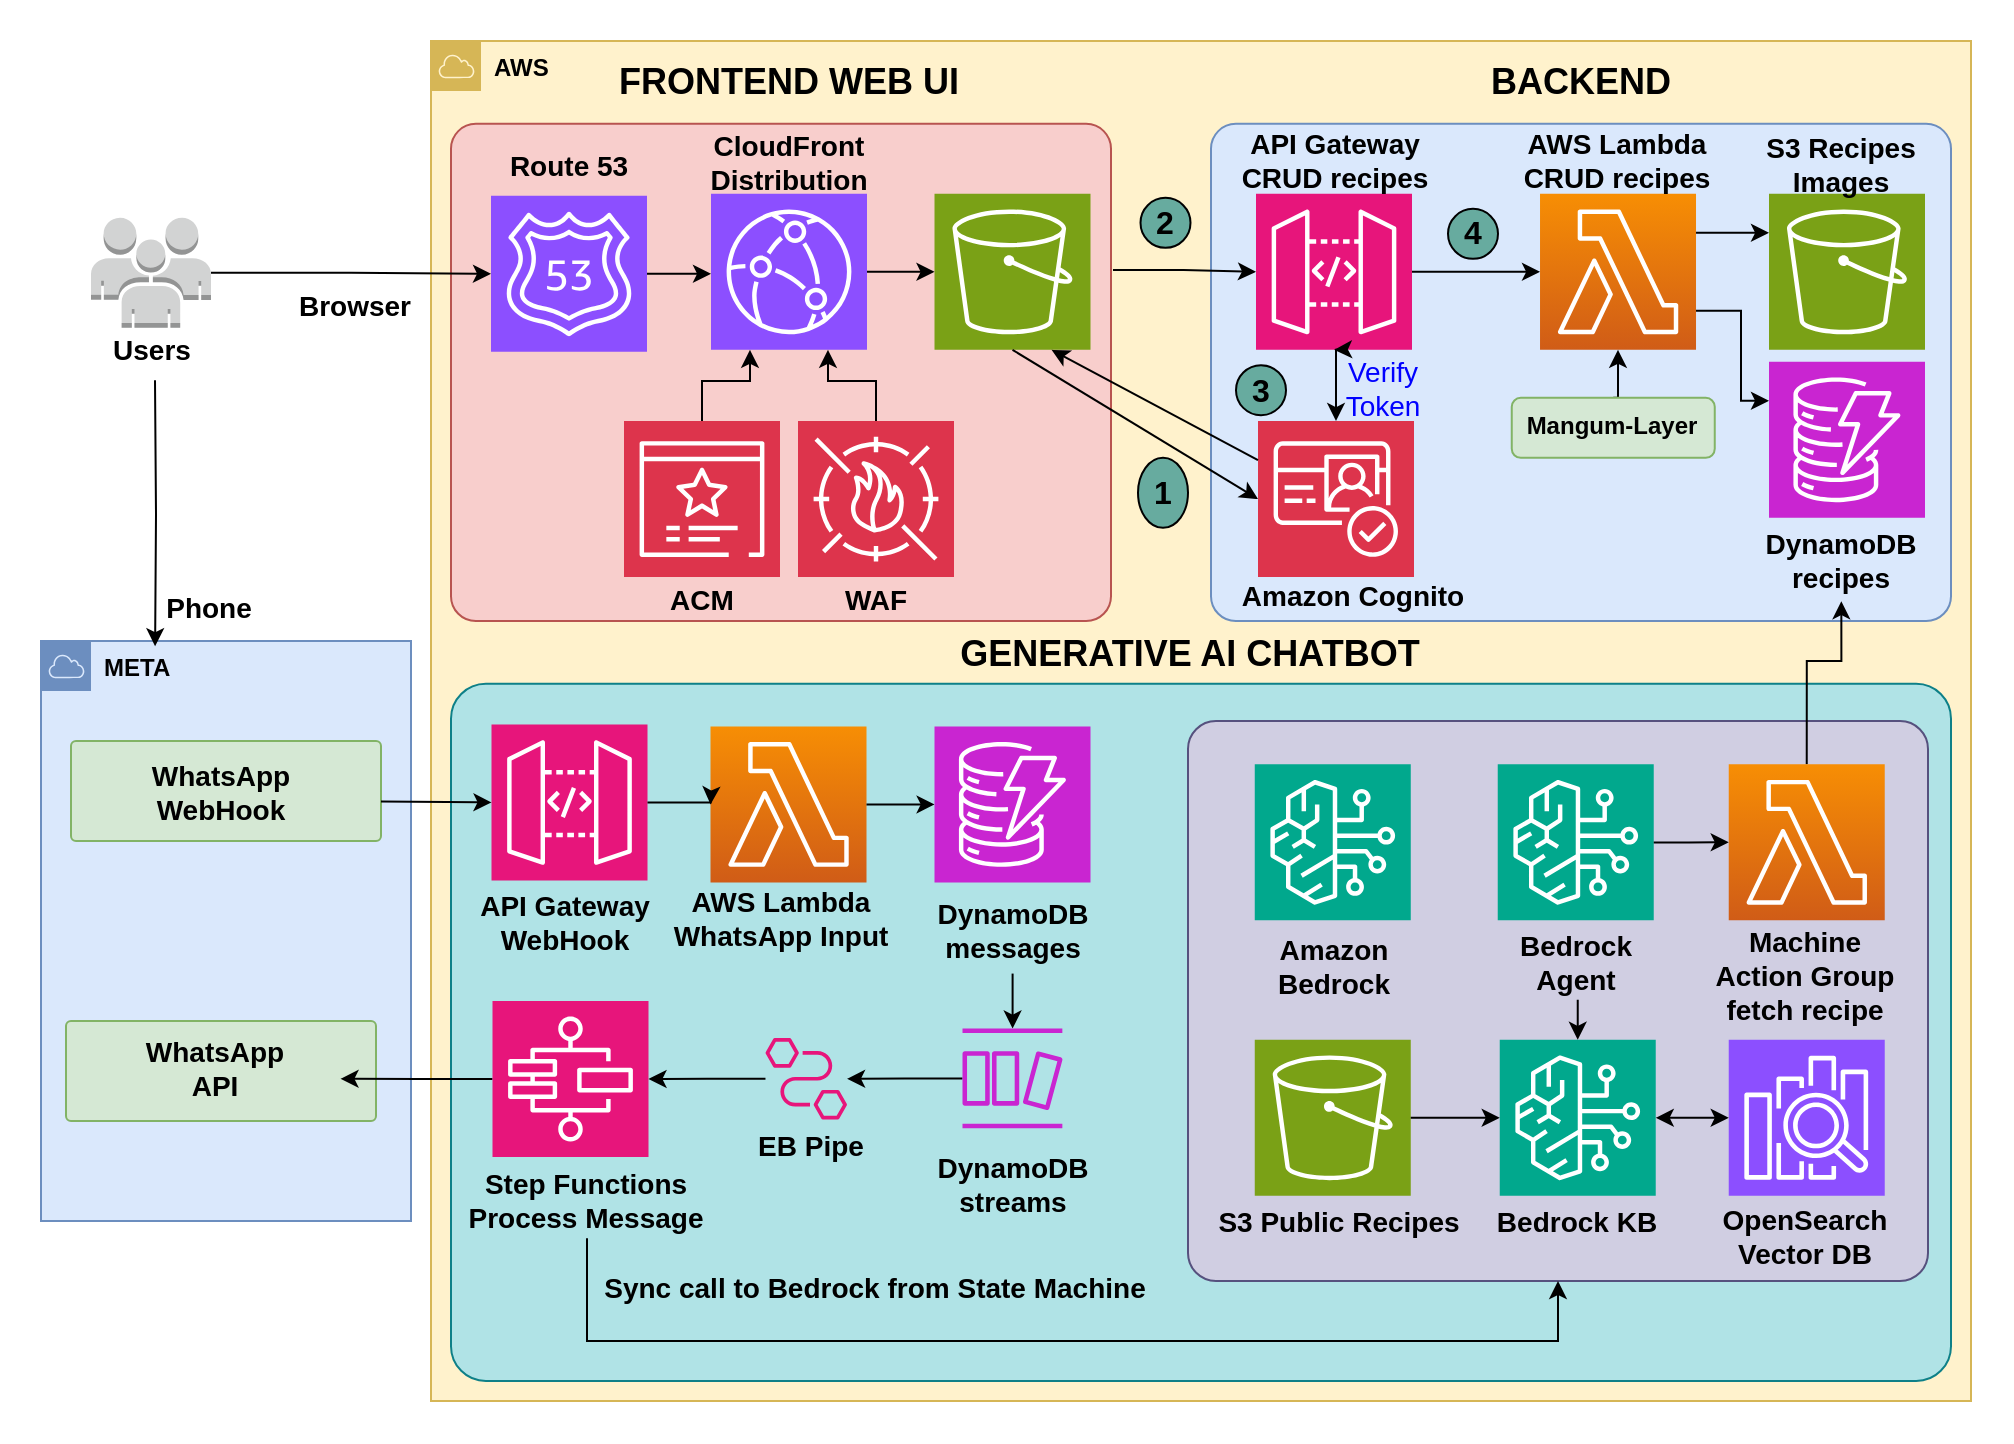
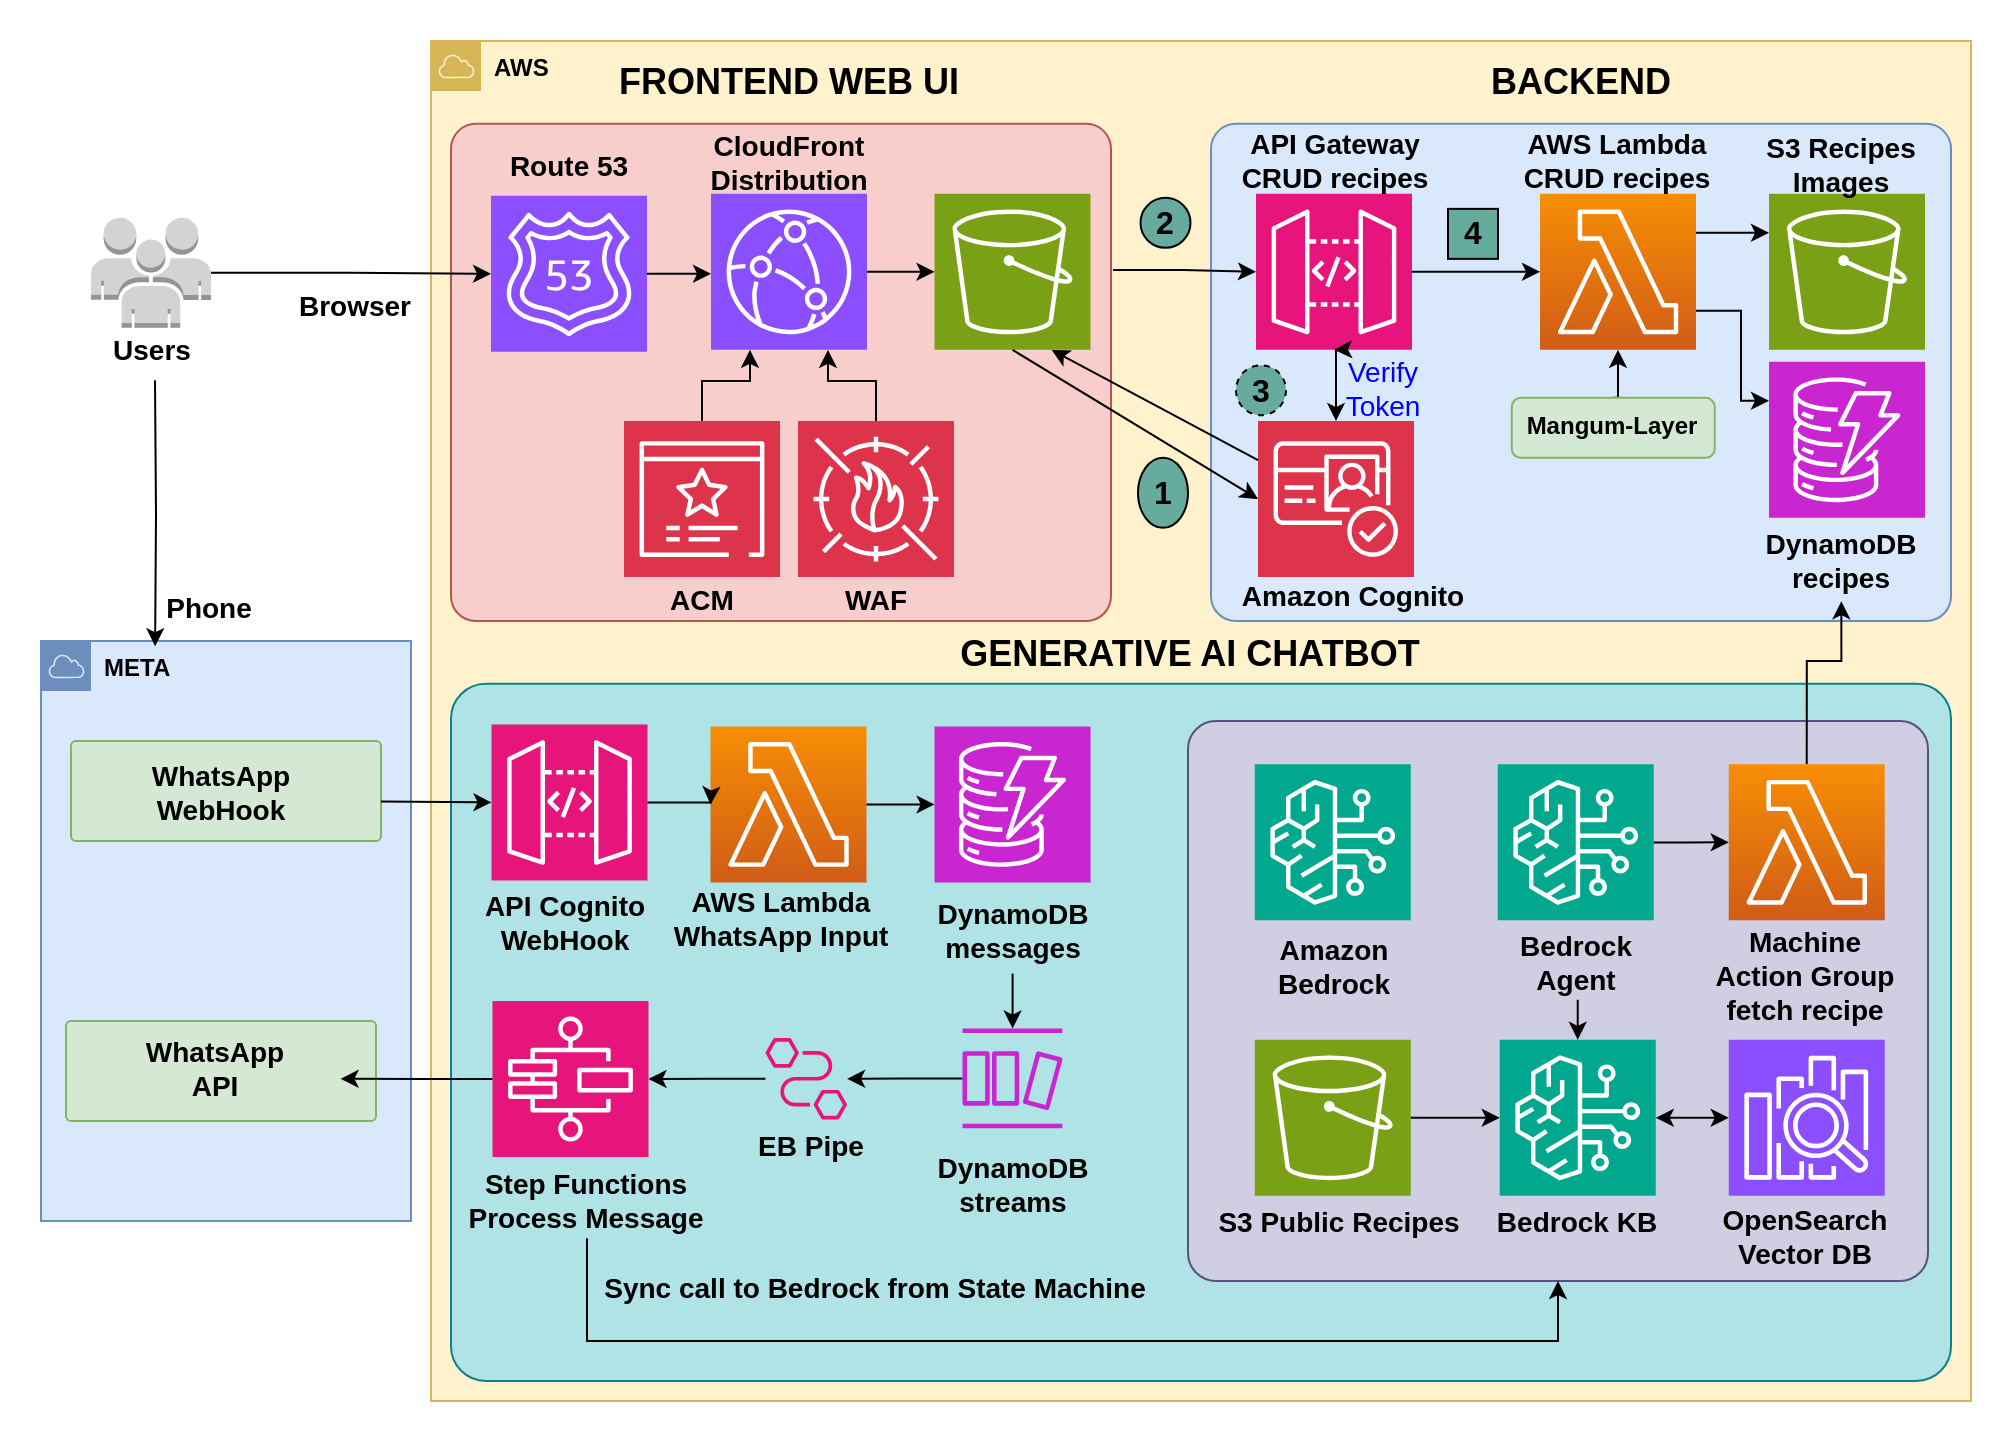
- <mxCell id="22" value="&lt;font style=&quot;font-size: 16px;&quot;&gt;&lt;b&gt;4&lt;/b&gt;&lt;/font&gt;" style="ellipse;whiteSpace=wrap;html=1;aspect=fixed;fillColor=#67AB9F;strokeColor=#000000;" parent="1" vertex="1"><mxGeometry x="723.5" y="103.93" width="25" height="25" as="geometry" /></mxCell>
+ <mxCell id="22" value="&lt;font style=&quot;font-size: 16px;&quot;&gt;&lt;b&gt;4&lt;/b&gt;&lt;/font&gt;" style="whiteSpace=wrap;html=1;aspect=fixed;fillColor=#67AB9F;strokeColor=#000000;rounded=0;" parent="1" vertex="1"><mxGeometry x="723.5" y="103.93" width="25" height="25" as="geometry" /></mxCell>
- <mxCell id="20" value="&lt;font style=&quot;font-size: 16px;&quot;&gt;&lt;b&gt;3&lt;/b&gt;&lt;/font&gt;" style="ellipse;whiteSpace=wrap;html=1;aspect=fixed;fillColor=#67AB9F;strokeColor=#000000;" parent="1" vertex="1"><mxGeometry x="617.5" y="182.11" width="25" height="25" as="geometry" /></mxCell>
+ <mxCell id="20" value="&lt;font style=&quot;font-size: 16px;&quot;&gt;&lt;b&gt;3&lt;/b&gt;&lt;/font&gt;" style="ellipse;whiteSpace=wrap;html=1;aspect=fixed;fillColor=#67AB9F;strokeColor=#000000;dashed=1;" parent="1" vertex="1"><mxGeometry x="617.5" y="182.11" width="25" height="25" as="geometry" /></mxCell>
- <mxCell id="55" value="&lt;font style=&quot;font-size: 14px;&quot;&gt;&lt;span&gt;API Gateway&lt;/span&gt;&lt;/font&gt;&lt;div&gt;&lt;font style=&quot;font-size: 14px;&quot;&gt;&lt;span&gt;WebHook&lt;/span&gt;&lt;/font&gt;&lt;/div&gt;" style="text;html=1;strokeColor=none;fillColor=none;align=center;verticalAlign=middle;whiteSpace=wrap;rounded=0;fontStyle=1" parent="1" vertex="1"><mxGeometry x="228.88" y="445.94" width="106.5" height="29.57" as="geometry" /></mxCell>
+ <mxCell id="55" value="&lt;font style=&quot;font-size: 14px;&quot;&gt;&lt;span&gt;API Cognito&lt;/span&gt;&lt;/font&gt;&lt;div&gt;&lt;font style=&quot;font-size: 14px;&quot;&gt;&lt;span&gt;WebHook&lt;/span&gt;&lt;/font&gt;&lt;/div&gt;" style="text;html=1;strokeColor=none;fillColor=none;align=center;verticalAlign=middle;whiteSpace=wrap;rounded=0;fontStyle=1" parent="1" vertex="1"><mxGeometry x="228.88" y="445.94" width="106.5" height="29.57" as="geometry" /></mxCell>
